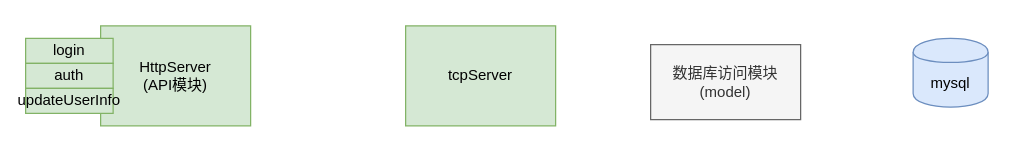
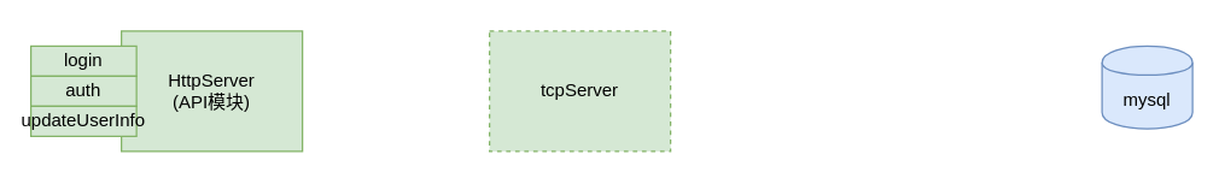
- <mxCell id="8" value="tcpServer" style="rounded=0;whiteSpace=wrap;html=1;fillColor=#d5e8d4;strokeColor=#82b366;" vertex="1" parent="1"><mxGeometry x="324" y="20" width="120" height="80" as="geometry" /></mxCell>
+ <mxCell id="8" value="tcpServer" style="rounded=0;whiteSpace=wrap;html=1;fillColor=#d5e8d4;strokeColor=#82b366;dashed=1;" vertex="1" parent="1"><mxGeometry x="324" y="20" width="120" height="80" as="geometry" /></mxCell>
- <mxCell id="2" value="数据库访问模块(model)" style="rounded=0;whiteSpace=wrap;html=1;fillColor=#f5f5f5;strokeColor=#666666;fontColor=#333333;" vertex="1" parent="1"><mxGeometry x="520" y="35" width="120" height="60" as="geometry" /></mxCell>
